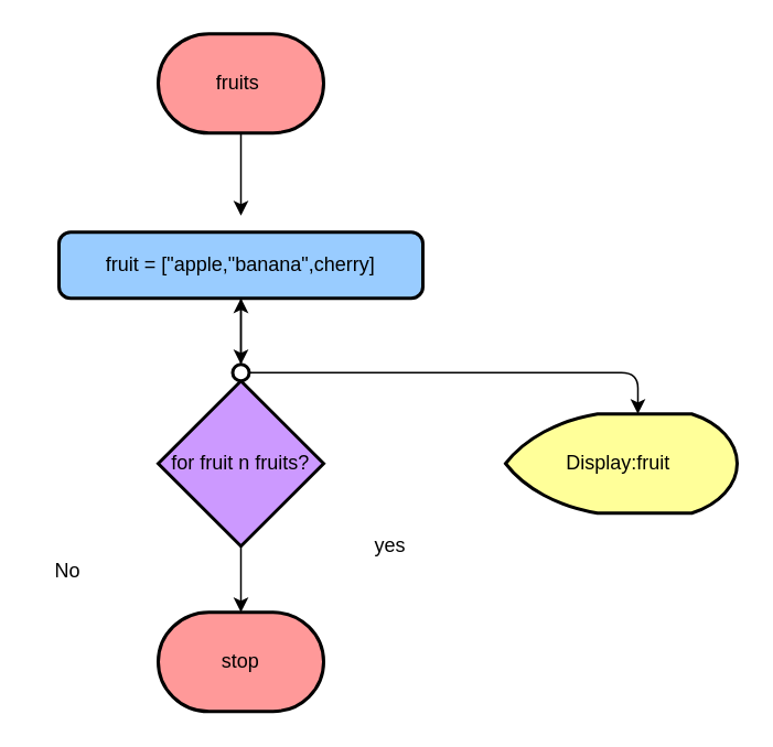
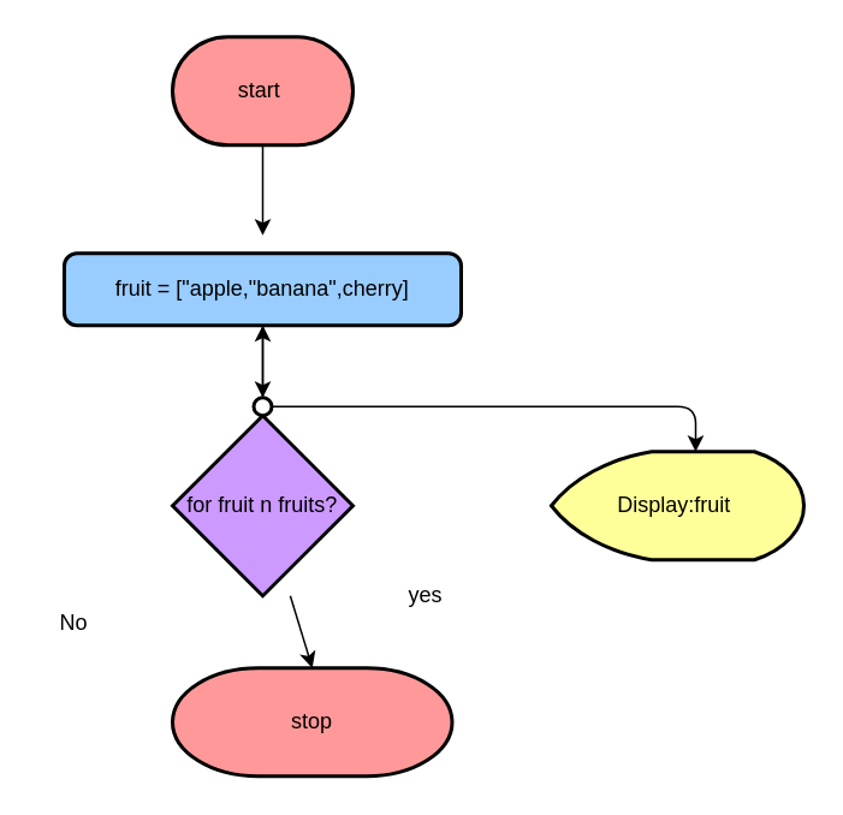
- <mxCell id="3" value="fruits&amp;nbsp;" style="strokeWidth=2;html=1;shape=mxgraph.flowchart.terminator;whiteSpace=wrap;fillColor=#FF9999;" parent="1" vertex="1"><mxGeometry x="95" y="20" width="100" height="60" as="geometry" /></mxCell>
+ <mxCell id="3" value="start&amp;nbsp;" style="strokeWidth=2;html=1;shape=mxgraph.flowchart.terminator;whiteSpace=wrap;fillColor=#FF9999;" parent="1" vertex="1"><mxGeometry x="95" y="20" width="100" height="60" as="geometry" /></mxCell>
- <mxCell id="8" value="stop" style="strokeWidth=2;html=1;shape=mxgraph.flowchart.terminator;whiteSpace=wrap;fillColor=#FF9999;" parent="1" vertex="1"><mxGeometry x="95" y="370" width="100" height="60" as="geometry" /></mxCell>
+ <mxCell id="8" value="stop" style="strokeWidth=2;html=1;shape=mxgraph.flowchart.terminator;whiteSpace=wrap;fillColor=#FF9999;" parent="1" vertex="1"><mxGeometry x="95" y="370" width="155" height="60" as="geometry" /></mxCell>
